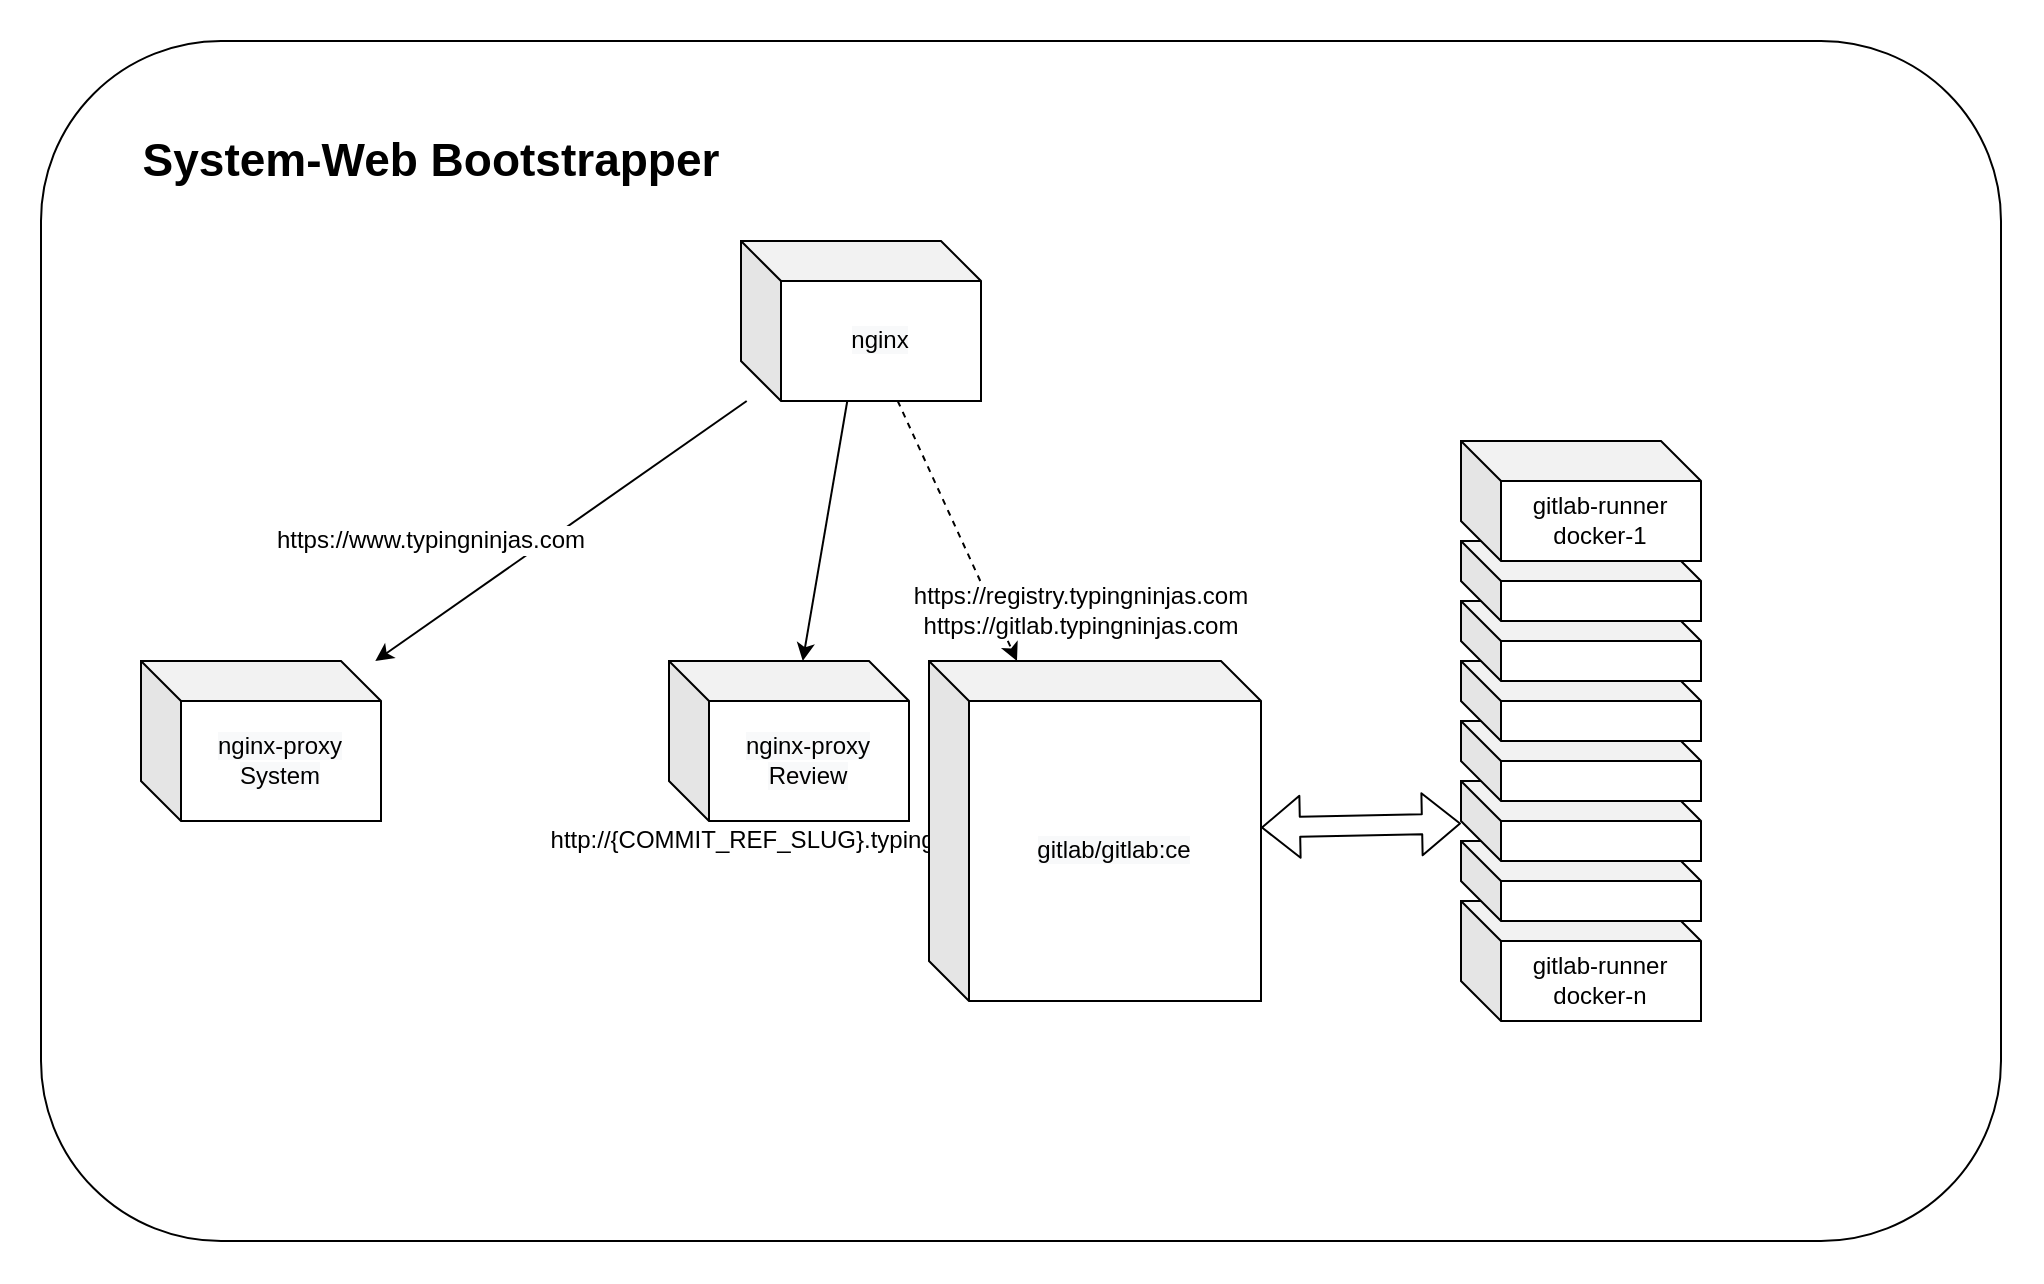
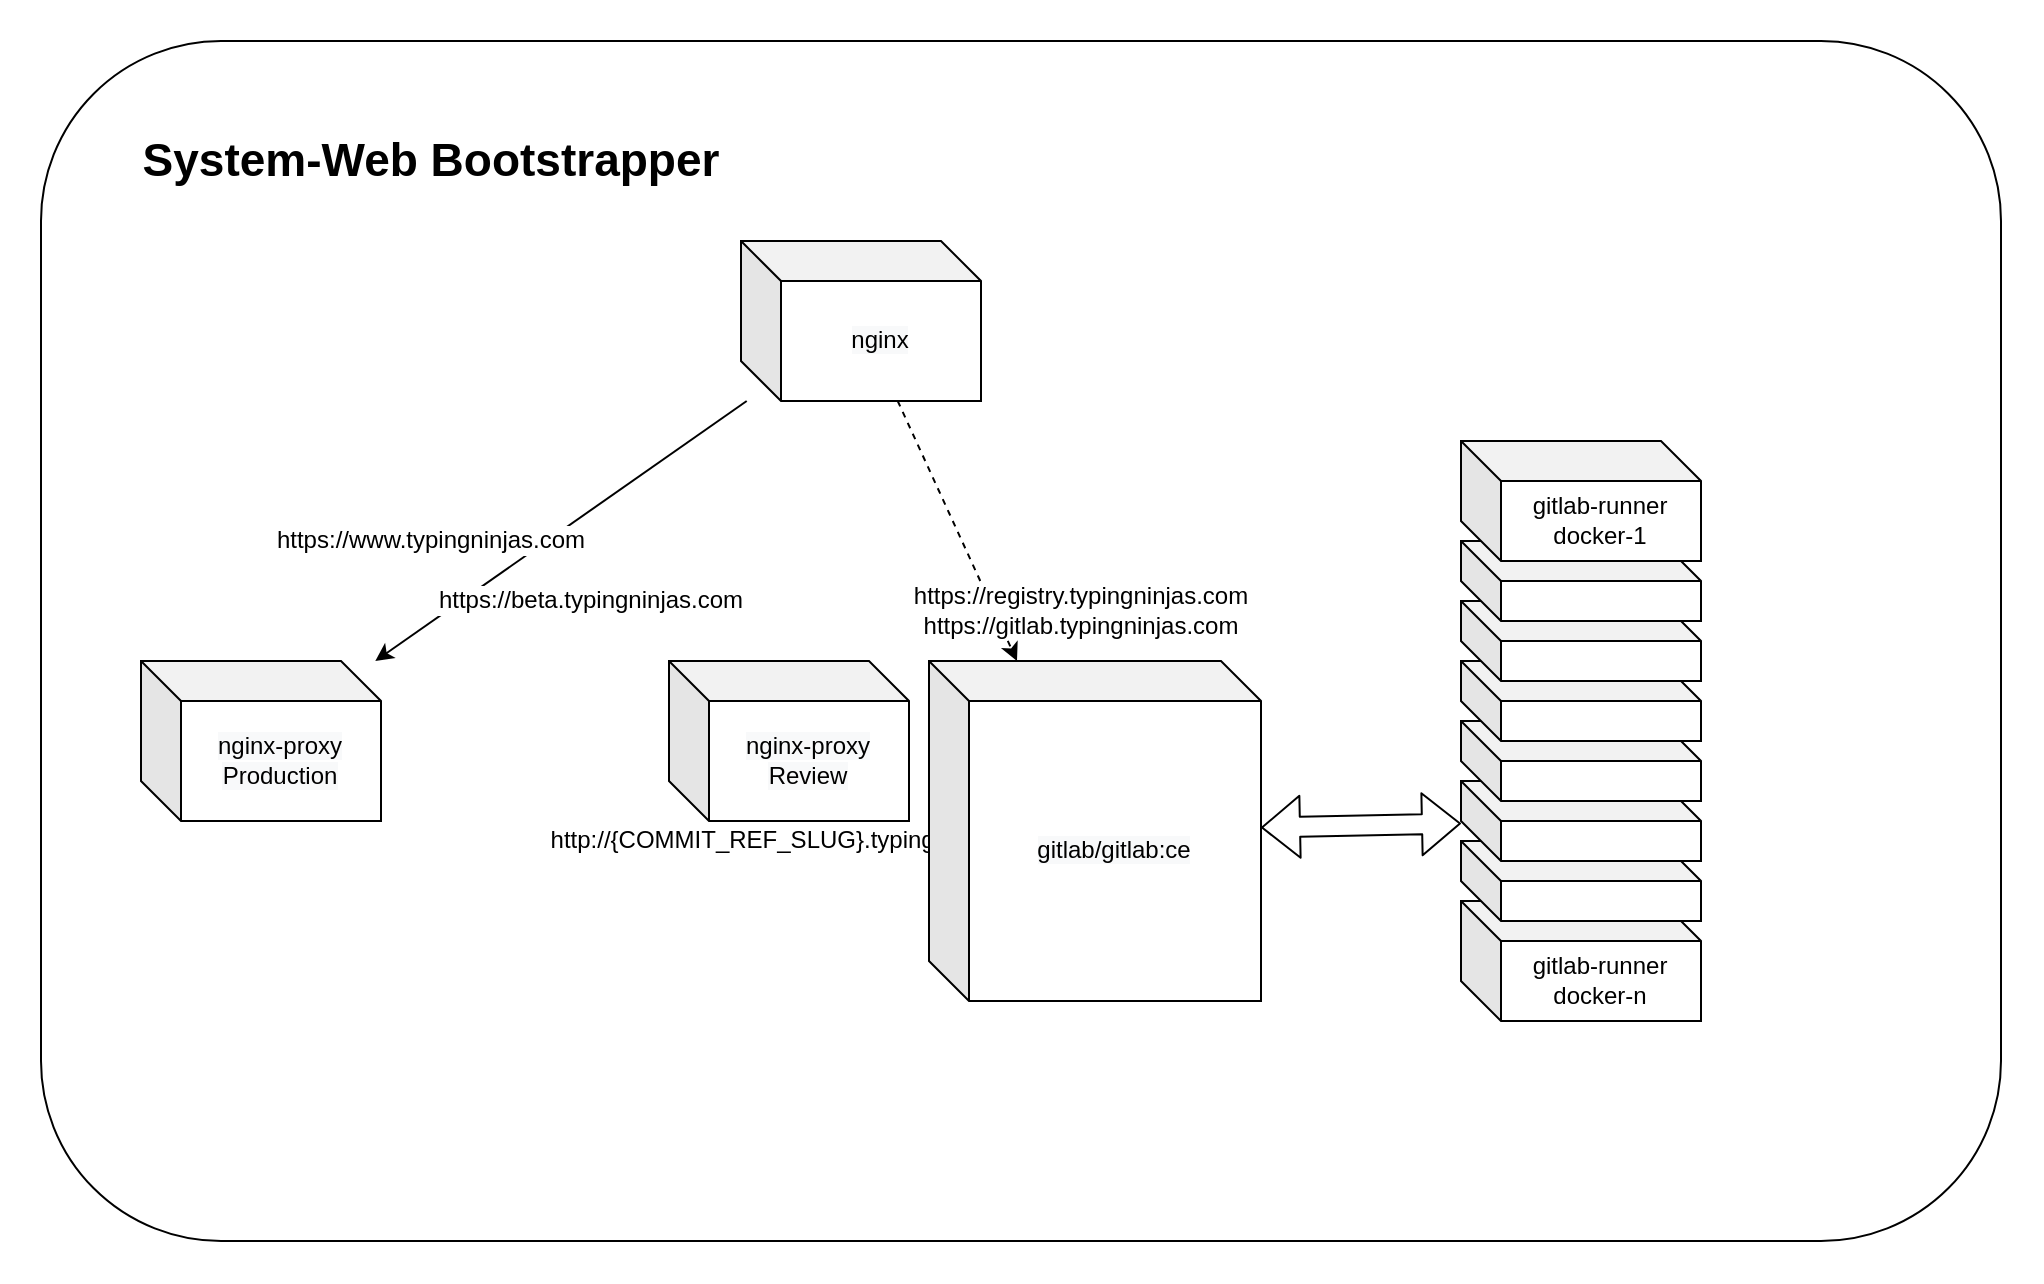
- <mxCell id="13" value="" style="endArrow=classic;html=1;" edge="1" parent="1" source="15" target="17"><mxGeometry width="50" height="50" relative="1" as="geometry"><mxPoint x="430" y="330" as="sourcePoint" /><mxPoint x="491.364" y="340" as="targetPoint" /></mxGeometry></mxCell>
+ <mxCell id="12" value="https://beta.typingninjas.com" style="text;html=1;align=center;verticalAlign=middle;resizable=0;points=[];autosize=1;sketch=0;labelBackgroundColor=#ffffff;" vertex="1" parent="1"><mxGeometry x="210" y="290" width="170" height="20" as="geometry" /></mxCell>
- <mxCell id="16" value="&lt;span style=&quot;background-color: rgb(248 , 249 , 250)&quot;&gt;nginx-proxy&lt;/span&gt;&lt;br style=&quot;background-color: rgb(248 , 249 , 250)&quot;&gt;&lt;span style=&quot;background-color: rgb(248 , 249 , 250)&quot;&gt;System&lt;/span&gt;" style="shape=cube;whiteSpace=wrap;html=1;boundedLbl=1;backgroundOutline=1;darkOpacity=0.05;darkOpacity2=0.1;labelBackgroundColor=#ffffff;sketch=0;" vertex="1" parent="1"><mxGeometry x="70" y="330" width="120" height="80" as="geometry" /></mxCell>
+ <mxCell id="16" value="&lt;span style=&quot;background-color: rgb(248 , 249 , 250)&quot;&gt;nginx-proxy&lt;/span&gt;&lt;br style=&quot;background-color: rgb(248 , 249 , 250)&quot;&gt;&lt;span style=&quot;background-color: rgb(248 , 249 , 250)&quot;&gt;Production&lt;/span&gt;" style="shape=cube;whiteSpace=wrap;html=1;boundedLbl=1;backgroundOutline=1;darkOpacity=0.05;darkOpacity2=0.1;labelBackgroundColor=#ffffff;sketch=0;" vertex="1" parent="1"><mxGeometry x="70" y="330" width="120" height="80" as="geometry" /></mxCell>
